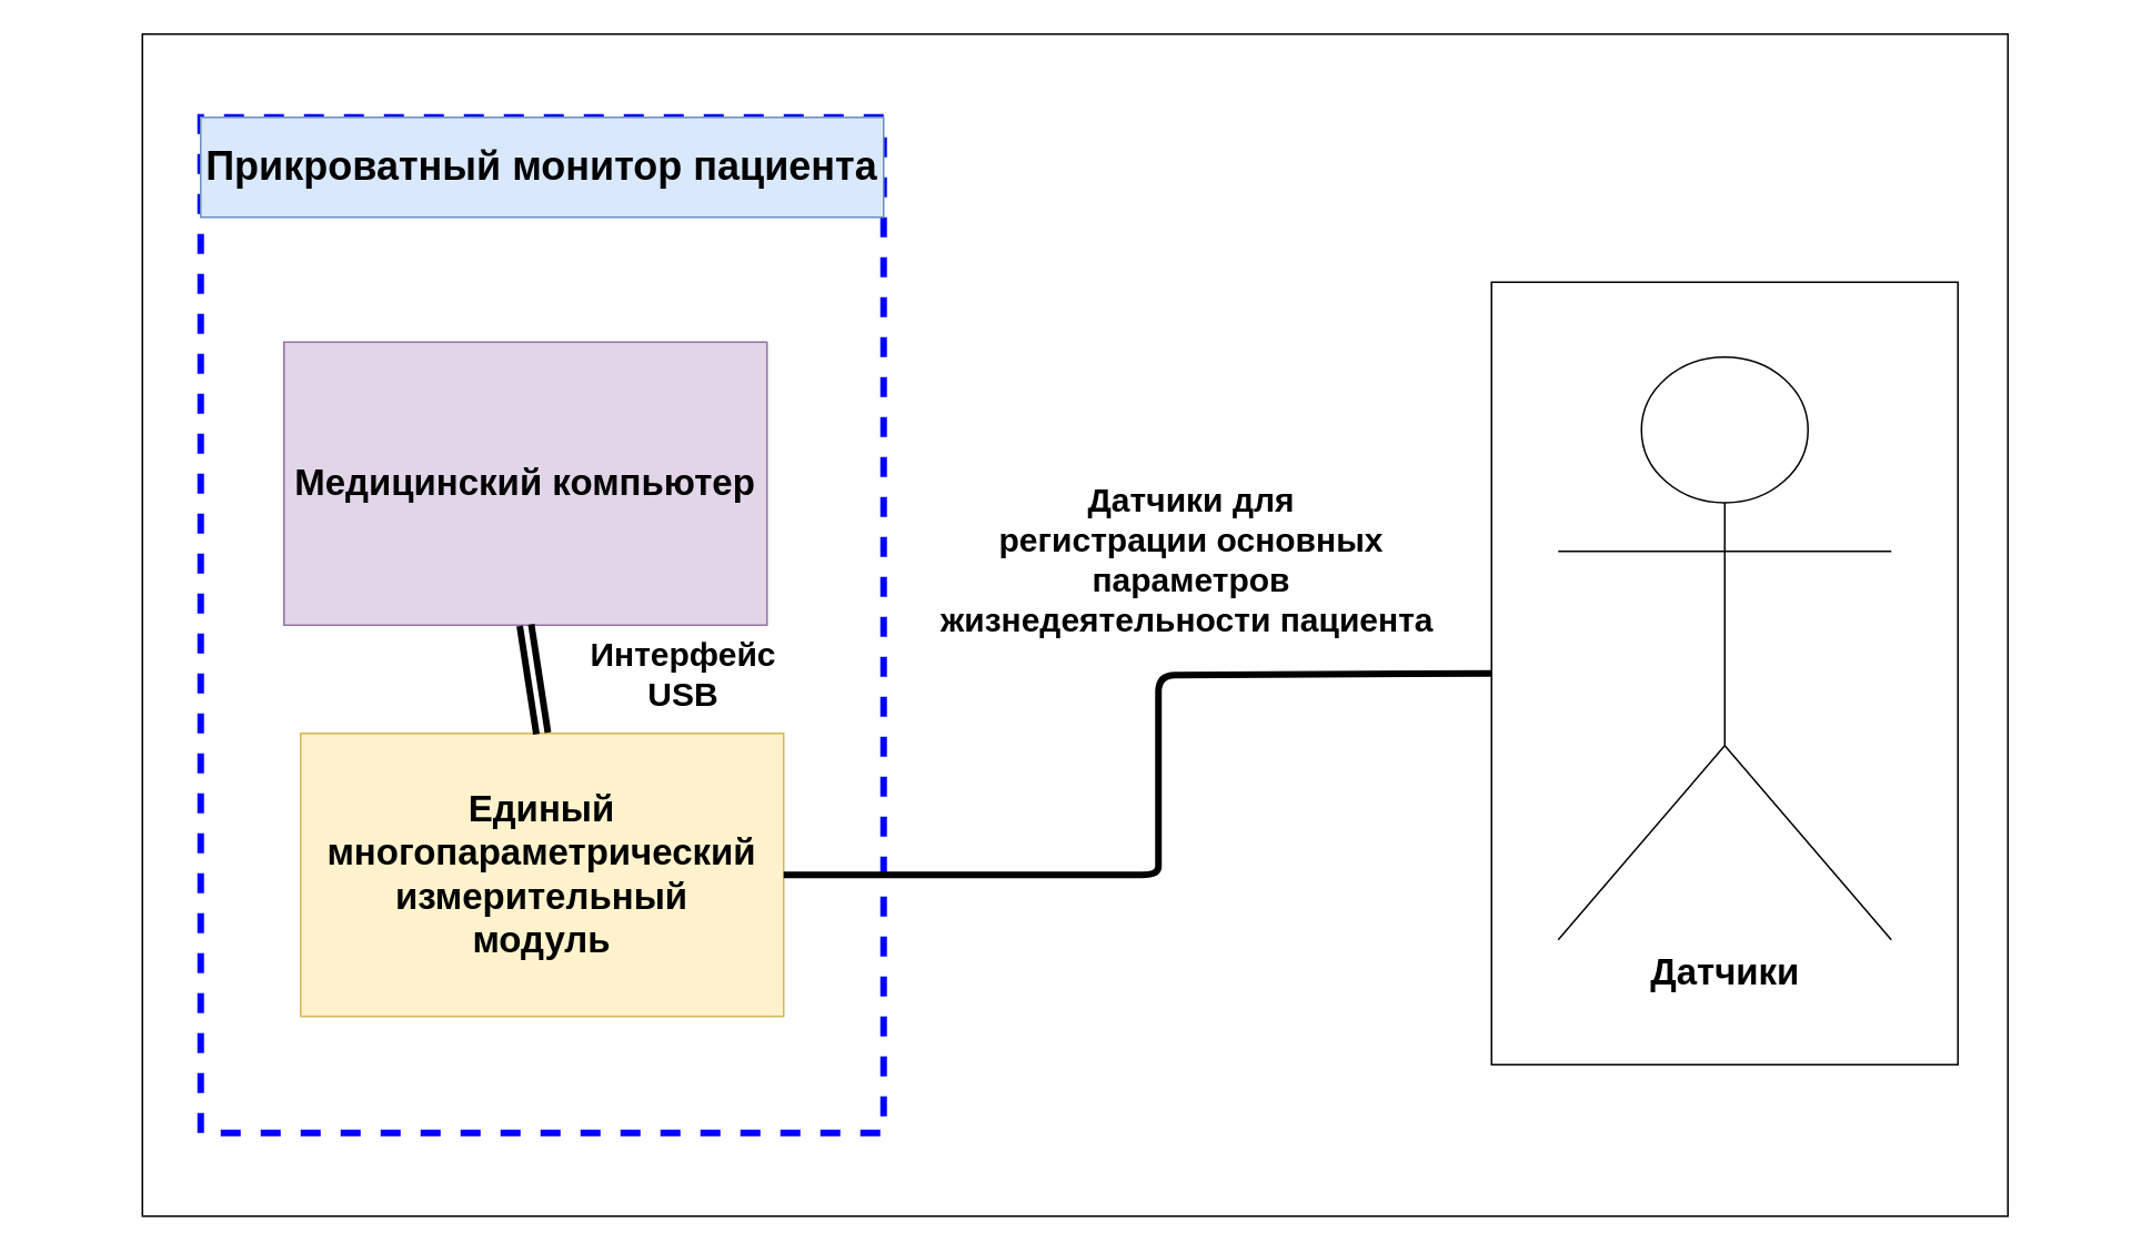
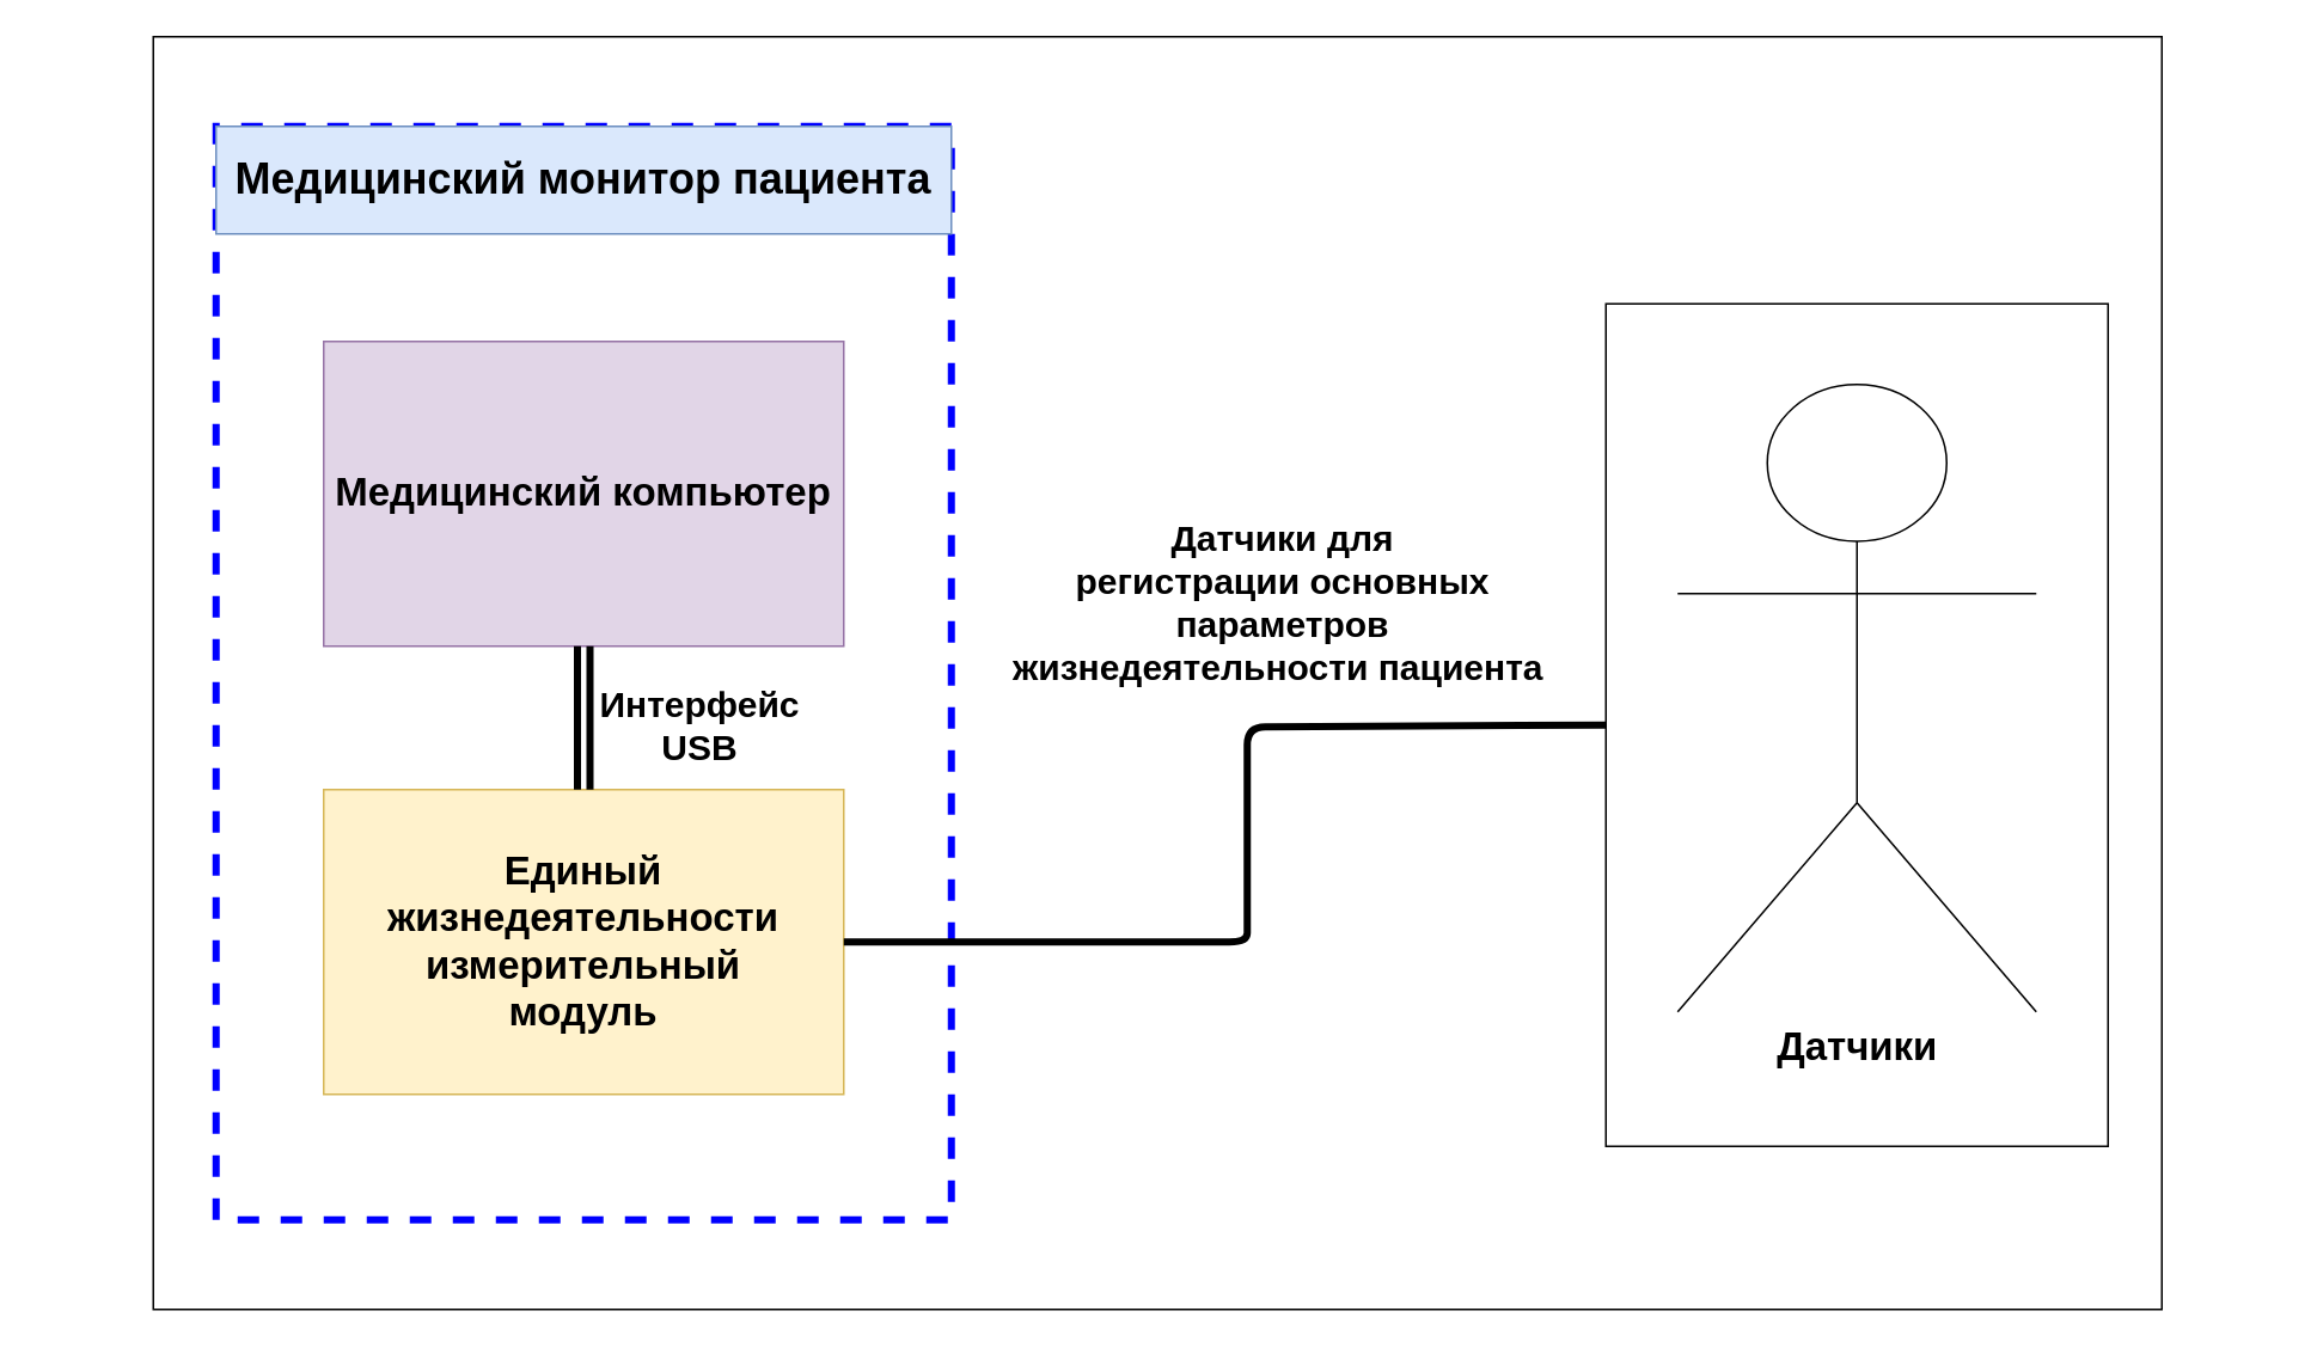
- <mxCell id="9" value="&lt;font style=&quot;font-size: 24px&quot;&gt;&lt;b&gt;Прикроватный монитор пациента&lt;/b&gt;&lt;/font&gt;" style="rounded=0;whiteSpace=wrap;html=1;fillColor=#dae8fc;strokeColor=#6c8ebf;" parent="1" vertex="1"><mxGeometry x="120" y="70" width="410" height="60" as="geometry" /></mxCell>
+ <mxCell id="9" value="&lt;font style=&quot;font-size: 24px&quot;&gt;&lt;b&gt;Медицинский монитор пациента&lt;/b&gt;&lt;/font&gt;" style="rounded=0;whiteSpace=wrap;html=1;fillColor=#dae8fc;strokeColor=#6c8ebf;" parent="1" vertex="1"><mxGeometry x="120" y="70" width="410" height="60" as="geometry" /></mxCell>
- <mxCell id="7" value="&lt;font size=&quot;1&quot;&gt;&lt;b style=&quot;font-size: 22px&quot;&gt;Медицинский компьютер&lt;/b&gt;&lt;/font&gt;" style="rounded=0;whiteSpace=wrap;html=1;fillColor=#e1d5e7;strokeColor=#9673a6;" parent="1" vertex="1"><mxGeometry x="170" y="205" width="290" height="170" as="geometry" /></mxCell>
+ <mxCell id="7" value="&lt;font size=&quot;1&quot;&gt;&lt;b style=&quot;font-size: 22px&quot;&gt;Медицинский компьютер&lt;/b&gt;&lt;/font&gt;" style="rounded=0;whiteSpace=wrap;html=1;fillColor=#e1d5e7;strokeColor=#9673a6;" parent="1" vertex="1"><mxGeometry x="180" y="190" width="290" height="170" as="geometry" /></mxCell>
- <mxCell id="13" value="&lt;font style=&quot;font-size: 20px&quot;&gt;&lt;b&gt;Интерфейс USB&lt;/b&gt;&lt;/font&gt;" style="text;html=1;strokeColor=none;fillColor=none;align=center;verticalAlign=middle;whiteSpace=wrap;rounded=0;" vertex="1" parent="1"><mxGeometry x="355" y="394" width="110" height="20" as="geometry" /></mxCell>
+ <mxCell id="13" value="&lt;font style=&quot;font-size: 20px&quot;&gt;&lt;b&gt;Интерфейс USB&lt;/b&gt;&lt;/font&gt;" style="text;html=1;strokeColor=none;fillColor=none;align=center;verticalAlign=middle;whiteSpace=wrap;rounded=0;" vertex="1" parent="1"><mxGeometry x="335" y="394" width="110" height="20" as="geometry" /></mxCell>
- <mxCell id="8" value="&lt;font size=&quot;1&quot;&gt;&lt;b style=&quot;font-size: 22px&quot;&gt;Единый многопараметрический&lt;br&gt;измерительный&lt;br&gt;модуль&lt;br&gt;&lt;/b&gt;&lt;/font&gt;" style="rounded=0;whiteSpace=wrap;html=1;fillColor=#fff2cc;strokeColor=#d6b656;" parent="1" vertex="1"><mxGeometry x="180" y="440" width="290" height="170" as="geometry" /></mxCell>
+ <mxCell id="8" value="&lt;font size=&quot;1&quot;&gt;&lt;b style=&quot;font-size: 22px&quot;&gt;Единый жизнедеятельности&lt;br&gt;измерительный&lt;br&gt;модуль&lt;br&gt;&lt;/b&gt;&lt;/font&gt;" style="rounded=0;whiteSpace=wrap;html=1;fillColor=#fff2cc;strokeColor=#d6b656;" parent="1" vertex="1"><mxGeometry x="180" y="440" width="290" height="170" as="geometry" /></mxCell>
